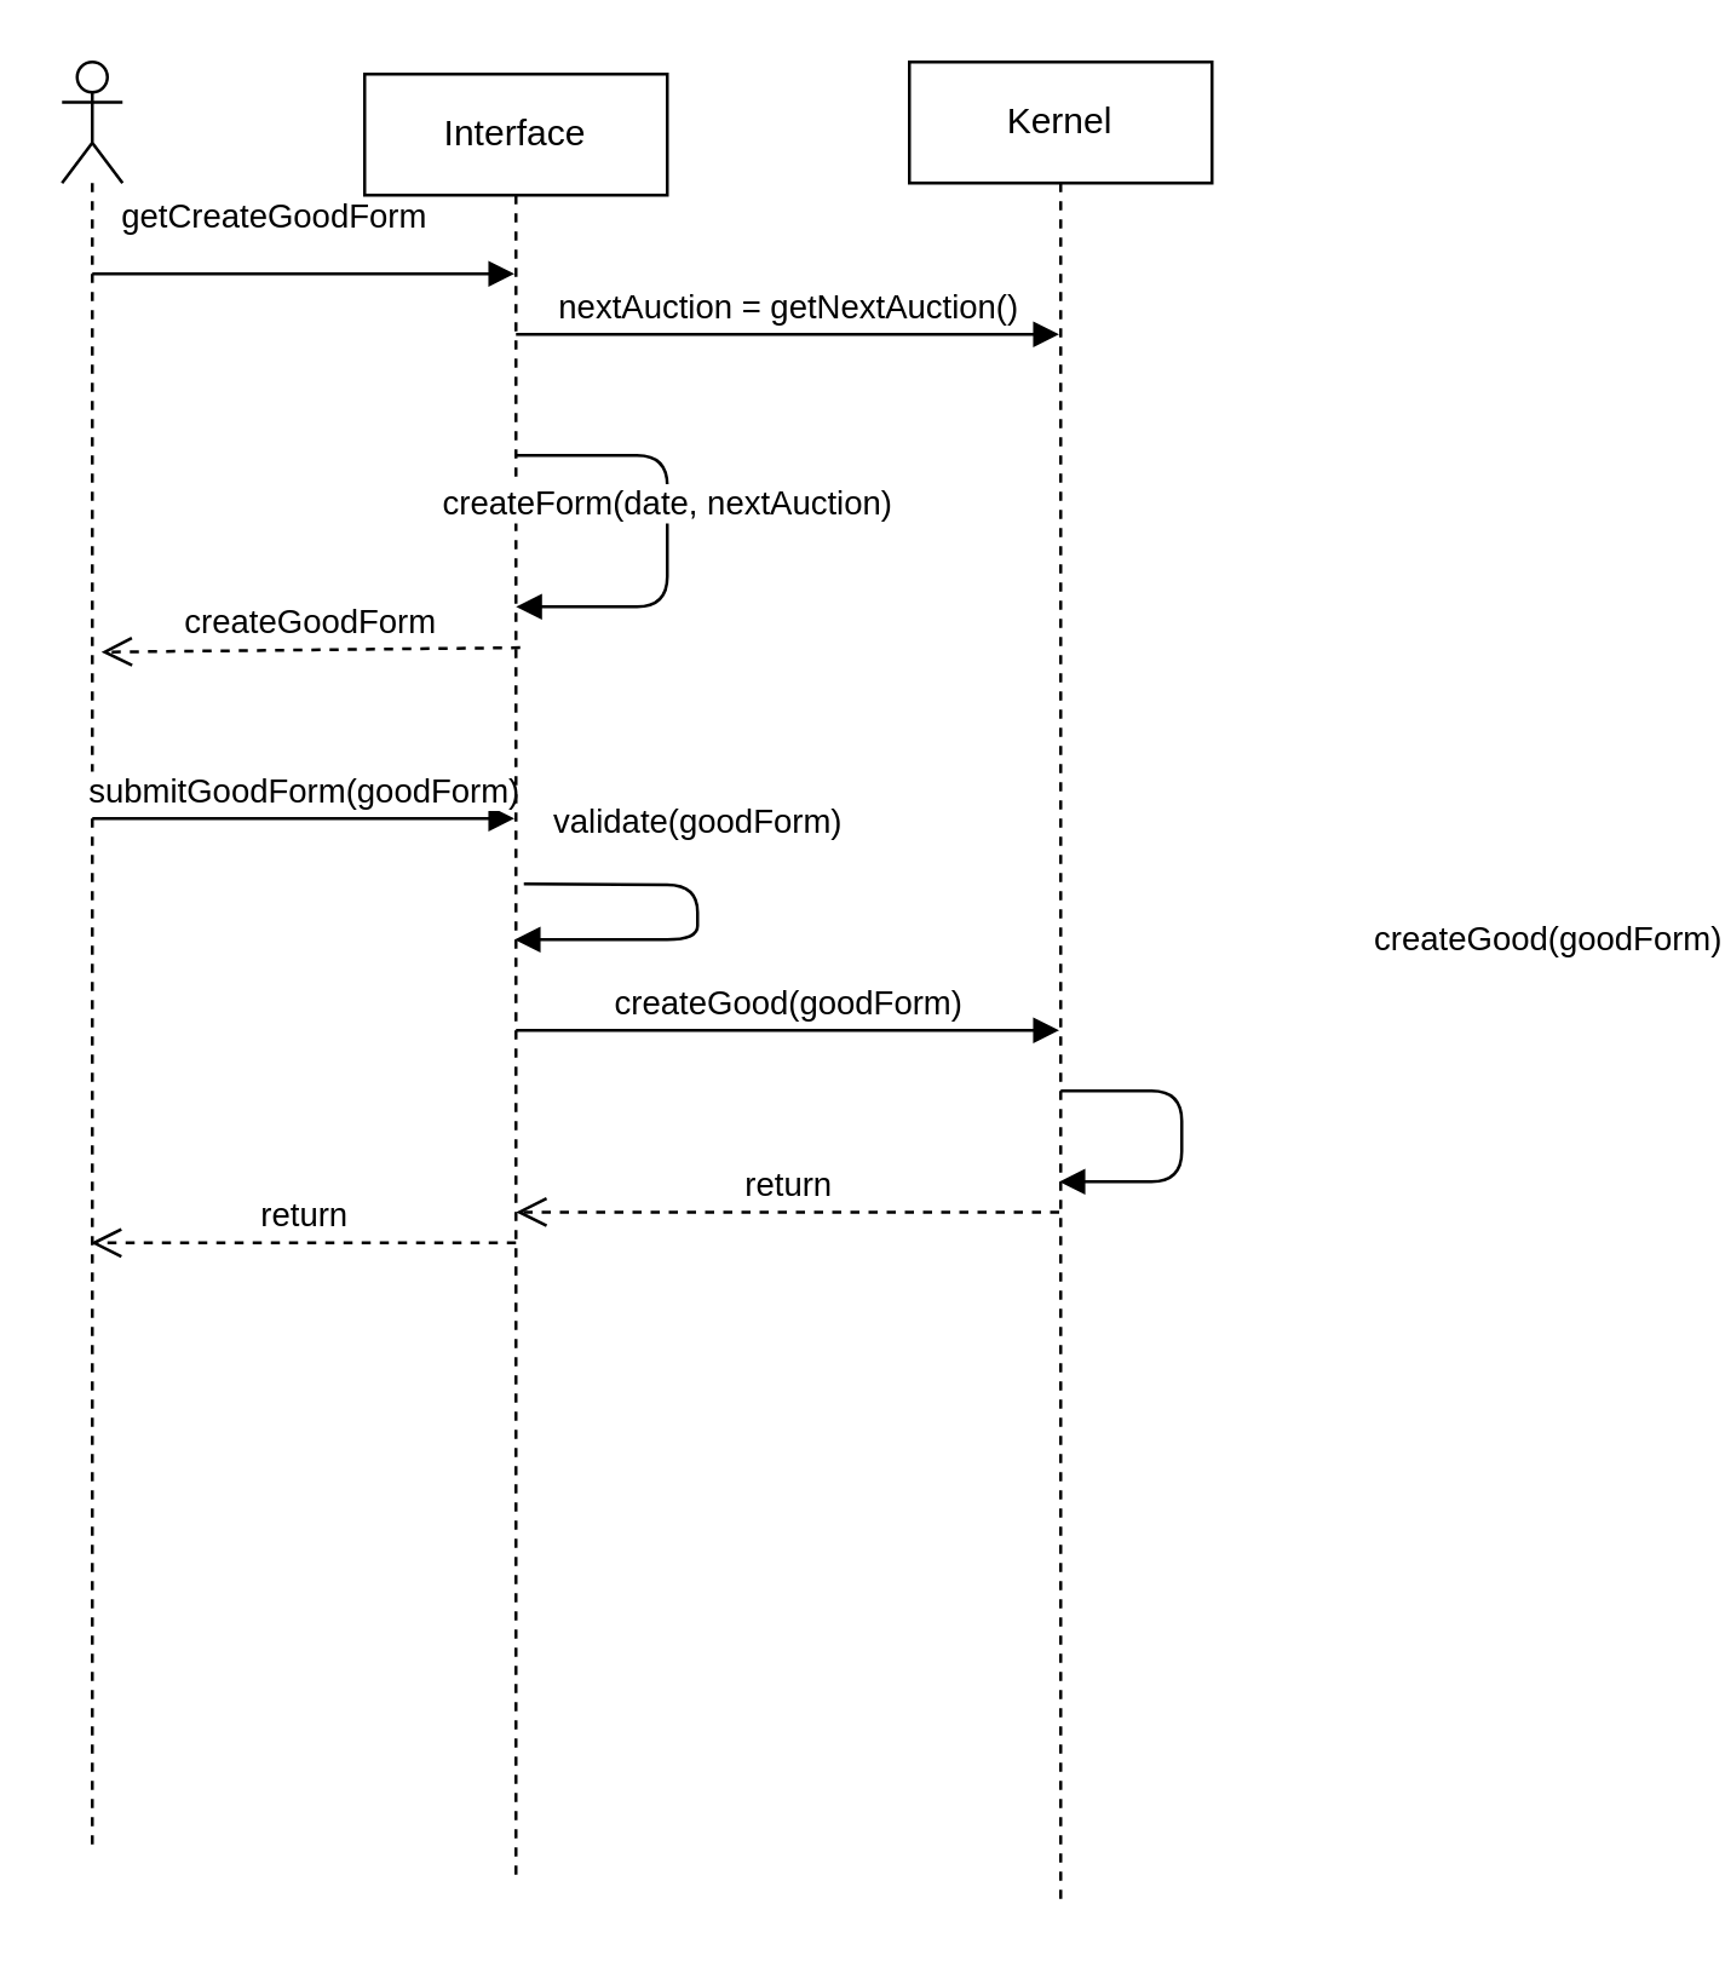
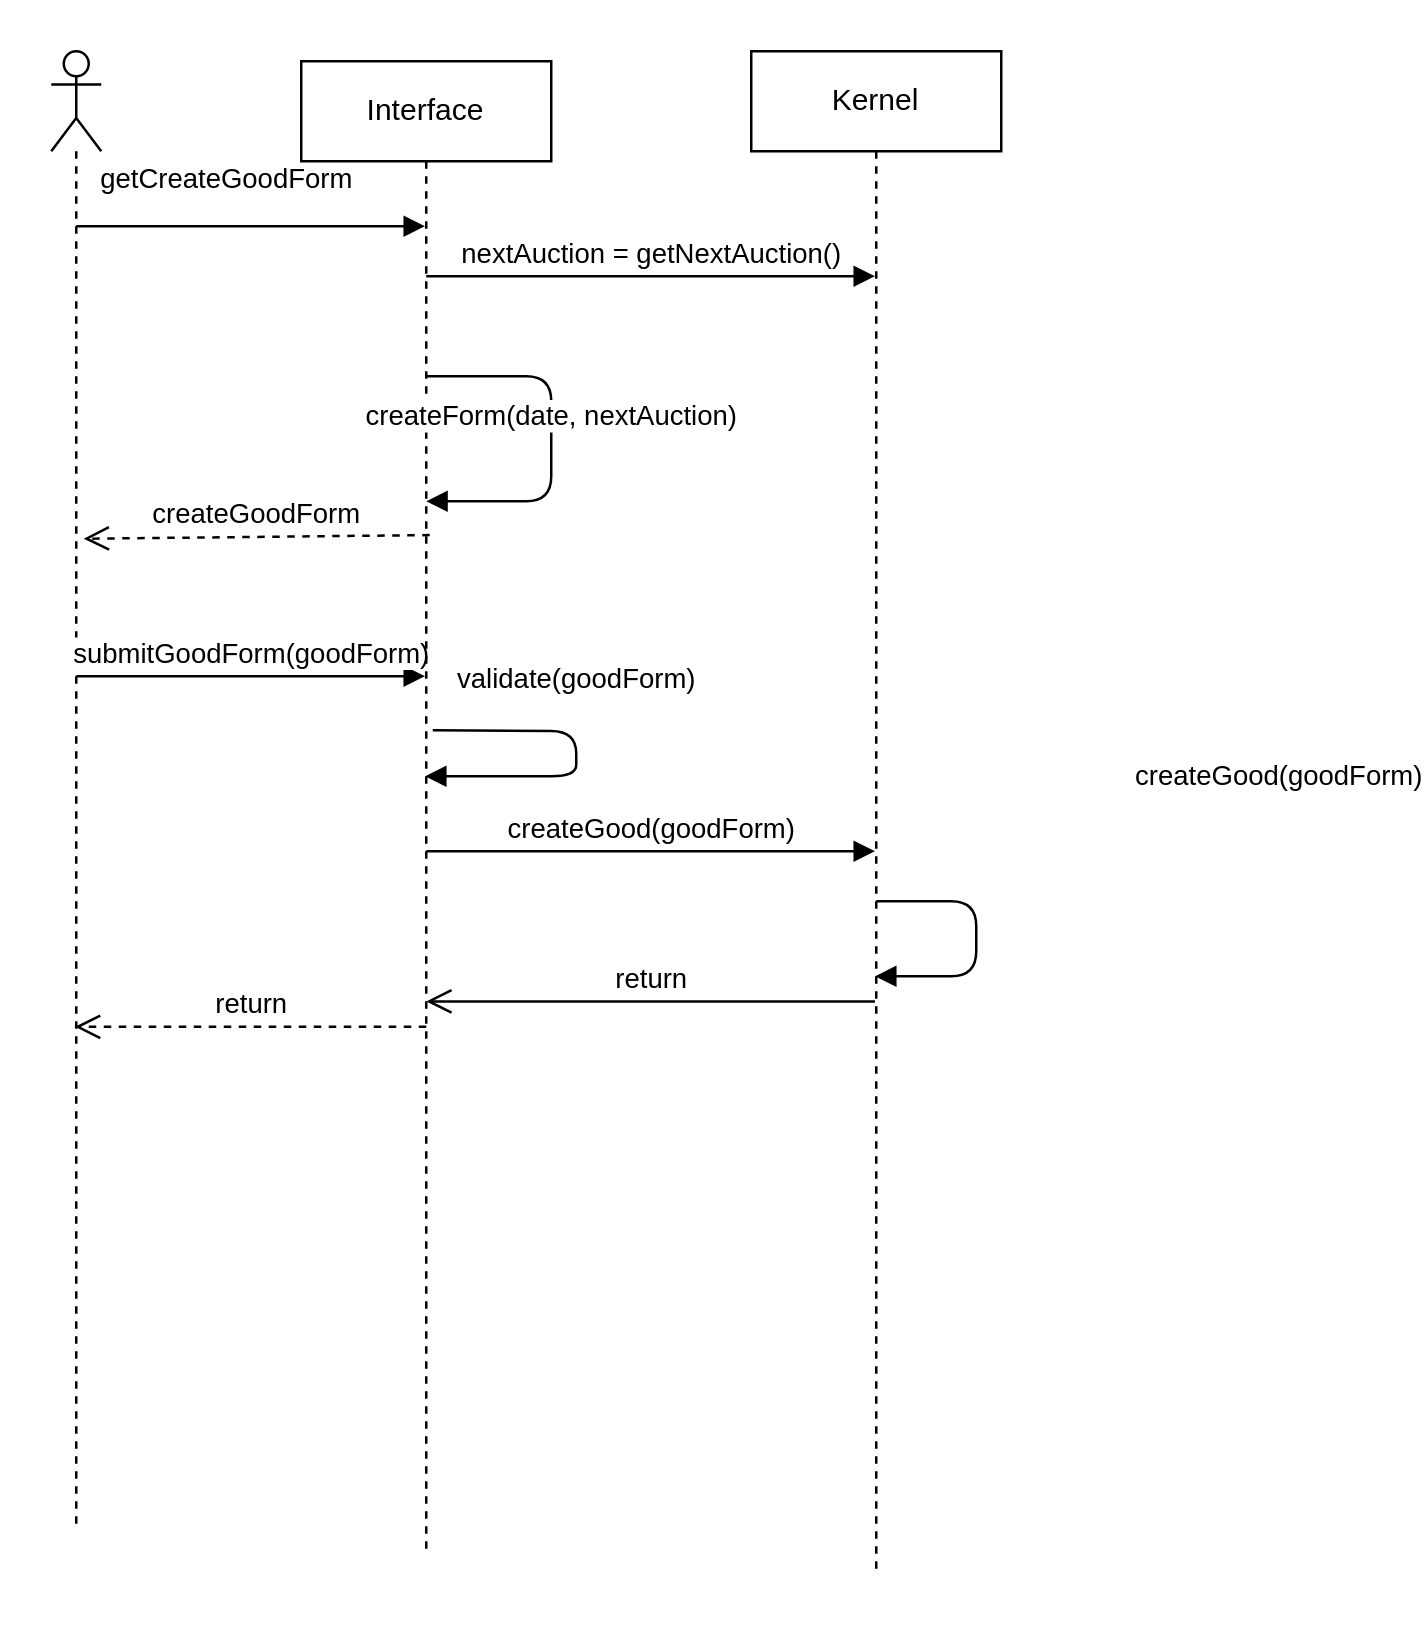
- <mxCell id="13" value="return" style="html=1;verticalAlign=bottom;endArrow=open;dashed=1;endSize=8;entryX=0.5;entryY=0.631;entryDx=0;entryDy=0;entryPerimeter=0;" edge="1" parent="1" source="9" target="5"><mxGeometry relative="1" as="geometry"><mxPoint x="340" y="400" as="sourcePoint" /><mxPoint x="260" y="400" as="targetPoint" /></mxGeometry></mxCell>
+ <mxCell id="13" value="return" style="html=1;verticalAlign=bottom;endArrow=open;dashed=0;endSize=8;entryX=0.5;entryY=0.631;entryDx=0;entryDy=0;entryPerimeter=0;" edge="1" parent="1" source="9" target="5"><mxGeometry relative="1" as="geometry"><mxPoint x="340" y="400" as="sourcePoint" /><mxPoint x="260" y="400" as="targetPoint" /></mxGeometry></mxCell>
